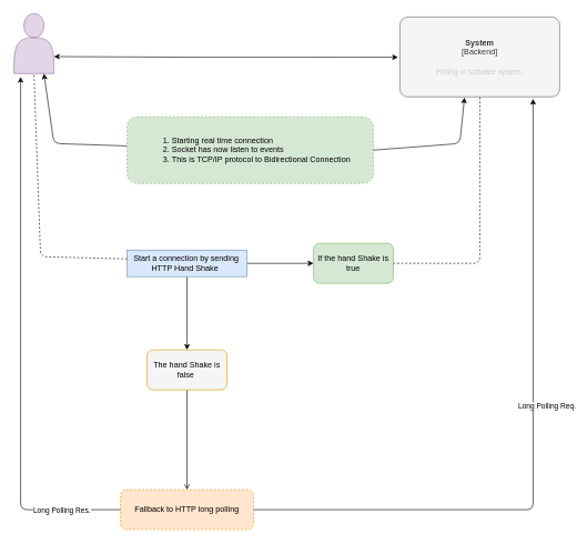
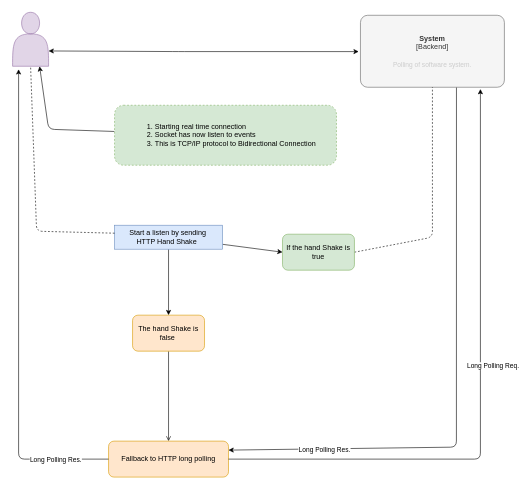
- <mxCell id="14" style="edgeStyle=none;html=1;entryX=0.404;entryY=1.008;entryDx=0;entryDy=0;entryPerimeter=0;exitX=1;exitY=0.5;exitDx=0;exitDy=0;" parent="1" source="10" target="5" edge="1"><mxGeometry relative="1" as="geometry"><Array as="points"><mxPoint x="690" y="215" /></Array></mxGeometry></mxCell>
- <mxCell id="8" value="Start a connection by sending&amp;nbsp;&lt;div&gt;HTTP Hand Shake&amp;nbsp;&lt;span style=&quot;background-color: transparent;&quot;&gt;&amp;nbsp;&lt;/span&gt;&lt;/div&gt;" style="text;html=1;align=center;verticalAlign=middle;resizable=0;points=[];autosize=1;strokeColor=#6c8ebf;fillColor=#dae8fc;" parent="1" vertex="1"><mxGeometry x="190" y="375" width="180" height="40" as="geometry" /></mxCell>
+ <mxCell id="8" value="Start a listen by sending&amp;nbsp;&lt;div&gt;HTTP Hand Shake&amp;nbsp;&lt;span style=&quot;background-color: transparent;&quot;&gt;&amp;nbsp;&lt;/span&gt;&lt;/div&gt;" style="text;html=1;align=center;verticalAlign=middle;resizable=0;points=[];autosize=1;strokeColor=#6c8ebf;fillColor=#dae8fc;" parent="1" vertex="1"><mxGeometry x="190" y="375" width="180" height="40" as="geometry" /></mxCell>
- <mxCell id="15" value="If the hand Shake is true" style="rounded=1;whiteSpace=wrap;html=1;fillColor=#d5e8d4;strokeColor=#82b366;" parent="1" vertex="1"><mxGeometry x="470" y="365" width="120" height="60" as="geometry" /></mxCell>
+ <mxCell id="15" value="If the hand Shake is true" style="rounded=1;whiteSpace=wrap;html=1;fillColor=#d5e8d4;strokeColor=#82b366;" parent="1" vertex="1"><mxGeometry x="470" y="390" width="120" height="60" as="geometry" /></mxCell>
+ <mxCell id="3" style="edgeStyle=none;html=1;entryX=1;entryY=0.25;entryDx=0;entryDy=0;exitX=0.667;exitY=1;exitDx=0;exitDy=0;exitPerimeter=0;" edge="1" parent="1" source="5" target="18"><mxGeometry relative="1" as="geometry"><mxPoint x="760" y="155" as="sourcePoint" /><Array as="points"><mxPoint x="760" y="745" /></Array></mxGeometry></mxCell>
+ <mxCell id="4" value="Long Polling Res." style="edgeLabel;html=1;align=center;verticalAlign=middle;resizable=0;points=[];" vertex="1" connectable="0" parent="3"><mxGeometry x="0.676" y="1" relative="1" as="geometry"><mxPoint as="offset" /></mxGeometry></mxCell>
- <mxCell id="17" value="The hand Shake is false&amp;nbsp;" style="rounded=1;whiteSpace=wrap;html=1;fillColor=#f5f5f5;strokeColor=#d79b00;" parent="1" vertex="1"><mxGeometry x="220" y="525" width="120" height="60" as="geometry" /></mxCell>
+ <mxCell id="17" value="The hand Shake is false&amp;nbsp;" style="rounded=1;whiteSpace=wrap;html=1;fillColor=#ffe6cc;strokeColor=#d79b00;" parent="1" vertex="1"><mxGeometry x="220" y="525" width="120" height="60" as="geometry" /></mxCell>
- <mxCell id="18" value="&lt;span style=&quot;caret-color: rgb(0, 0, 0); color: rgb(0, 0, 0); text-align: start;&quot;&gt;&lt;font&gt;Fallback to HTTP long polling&lt;/font&gt;&lt;/span&gt;" style="whiteSpace=wrap;html=1;rounded=1;fillColor=#ffe6cc;strokeColor=#d79b00;dashed=1;" parent="1" vertex="1"><mxGeometry x="180" y="735" width="200" height="60" as="geometry" /></mxCell>
+ <mxCell id="18" value="&lt;span style=&quot;caret-color: rgb(0, 0, 0); color: rgb(0, 0, 0); text-align: start;&quot;&gt;&lt;font&gt;Fallback to HTTP long polling&lt;/font&gt;&lt;/span&gt;" style="whiteSpace=wrap;html=1;rounded=1;fillColor=#ffe6cc;strokeColor=#d79b00;" parent="1" vertex="1"><mxGeometry x="180" y="735" width="200" height="60" as="geometry" /></mxCell>
